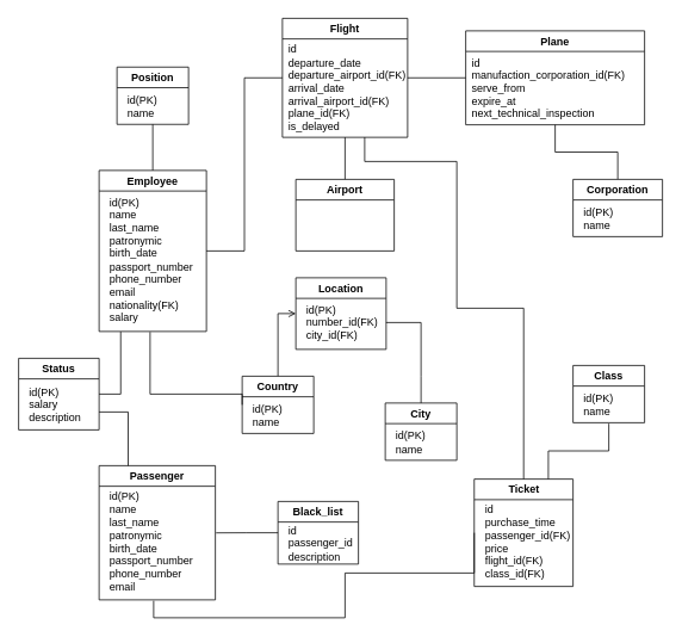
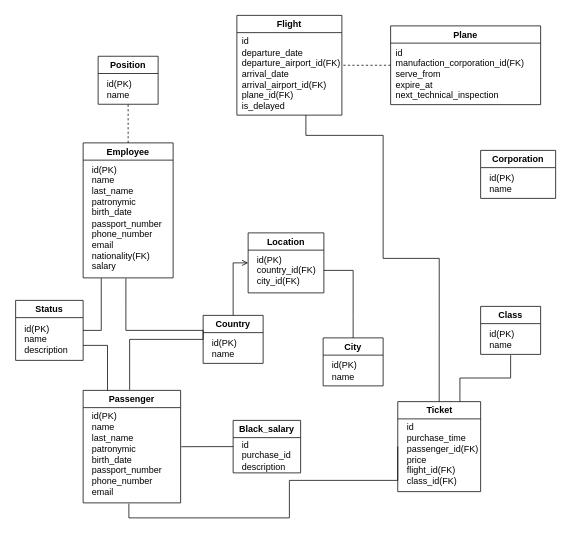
- <mxCell id="21" style="edgeStyle=orthogonalEdgeStyle;rounded=0;orthogonalLoop=1;jettySize=auto;html=1;exitX=0;exitY=0.5;exitDx=0;exitDy=0;entryX=1;entryY=0.5;entryDx=0;entryDy=0;endArrow=none;endFill=0;" edge="1" parent="1" source="22" target="25"><mxGeometry relative="1" as="geometry" /></mxCell>
+ <mxCell id="21" style="edgeStyle=orthogonalEdgeStyle;rounded=0;orthogonalLoop=1;jettySize=auto;html=1;exitX=0;exitY=0.5;exitDx=0;exitDy=0;entryX=1;entryY=0.5;entryDx=0;entryDy=0;endArrow=none;endFill=0;dashed=1;" edge="1" parent="1" source="22" target="25"><mxGeometry relative="1" as="geometry" /></mxCell>
- <mxCell id="2" style="edgeStyle=orthogonalEdgeStyle;rounded=0;orthogonalLoop=1;jettySize=auto;html=1;exitX=0.5;exitY=0;exitDx=0;exitDy=0;entryX=0.5;entryY=1;entryDx=0;entryDy=0;endArrow=none;endFill=0;" edge="1" parent="1" source="3" target="7"><mxGeometry relative="1" as="geometry" /></mxCell>
+ <mxCell id="2" style="edgeStyle=orthogonalEdgeStyle;rounded=0;orthogonalLoop=1;jettySize=auto;html=1;exitX=0.5;exitY=0;exitDx=0;exitDy=0;entryX=0.5;entryY=1;entryDx=0;entryDy=0;endArrow=none;endFill=0;dashed=1;" edge="1" parent="1" source="3" target="7"><mxGeometry relative="1" as="geometry" /></mxCell>
- <mxCell id="33" style="edgeStyle=orthogonalEdgeStyle;rounded=0;orthogonalLoop=1;jettySize=auto;html=1;exitX=0.5;exitY=0;exitDx=0;exitDy=0;entryX=0.5;entryY=1;entryDx=0;entryDy=0;endArrow=none;endFill=0;" edge="1" parent="1" source="34" target="22"><mxGeometry relative="1" as="geometry" /></mxCell>
- <mxCell id="19" style="edgeStyle=orthogonalEdgeStyle;rounded=0;orthogonalLoop=1;jettySize=auto;html=1;exitX=0.5;exitY=0;exitDx=0;exitDy=0;entryX=0.5;entryY=1;entryDx=0;entryDy=0;endArrow=none;endFill=0;" edge="1" parent="1" source="20" target="25"><mxGeometry relative="1" as="geometry" /></mxCell>
- <mxCell id="24" style="edgeStyle=orthogonalEdgeStyle;rounded=0;orthogonalLoop=1;jettySize=auto;html=1;exitX=0;exitY=0.5;exitDx=0;exitDy=0;entryX=1;entryY=0.5;entryDx=0;entryDy=0;endArrow=none;endFill=0;" edge="1" parent="1" source="25" target="3"><mxGeometry relative="1" as="geometry" /></mxCell>
- <mxCell id="20" value="Airport" style="swimlane;whiteSpace=wrap;html=1;" vertex="1" parent="1"><mxGeometry x="330" y="200" width="110" height="80" as="geometry" /></mxCell>
- <mxCell id="18" value="&lt;div&gt;id(PK)&lt;/div&gt;&lt;div&gt;number_id(FK)&lt;/div&gt;&lt;div&gt;city_id(FK)&lt;br&gt;&lt;/div&gt;" style="text;html=1;align=left;verticalAlign=middle;resizable=0;points=[];autosize=1;strokeColor=none;fillColor=none;" vertex="1" parent="17"><mxGeometry x="10" y="20" width="100" height="60" as="geometry" /></mxCell>
+ <mxCell id="18" value="&lt;div&gt;id(PK)&lt;/div&gt;&lt;div&gt;country_id(FK)&lt;/div&gt;&lt;div&gt;city_id(FK)&lt;br&gt;&lt;/div&gt;" style="text;html=1;align=left;verticalAlign=middle;resizable=0;points=[];autosize=1;strokeColor=none;fillColor=none;" vertex="1" parent="17"><mxGeometry x="10" y="20" width="100" height="60" as="geometry" /></mxCell>
- <mxCell id="11" value="&lt;div&gt;id(PK)&lt;/div&gt;&lt;div&gt;salary&lt;/div&gt;&lt;div&gt;description&lt;/div&gt;" style="text;html=1;align=left;verticalAlign=middle;resizable=0;points=[];autosize=1;strokeColor=none;fillColor=none;" vertex="1" parent="10"><mxGeometry x="10" y="22" width="80" height="60" as="geometry" /></mxCell>
+ <mxCell id="11" value="&lt;div&gt;id(PK)&lt;/div&gt;&lt;div&gt;name&lt;/div&gt;&lt;div&gt;description&lt;/div&gt;" style="text;html=1;align=left;verticalAlign=middle;resizable=0;points=[];autosize=1;strokeColor=none;fillColor=none;" vertex="1" parent="10"><mxGeometry x="10" y="22" width="80" height="60" as="geometry" /></mxCell>
+ <mxCell id="38" style="edgeStyle=orthogonalEdgeStyle;rounded=0;orthogonalLoop=1;jettySize=auto;html=1;exitX=0;exitY=0.5;exitDx=0;exitDy=0;entryX=0.477;entryY=-0.005;entryDx=0;entryDy=0;entryPerimeter=0;endArrow=none;endFill=0;" edge="1" parent="1" source="15" target="5"><mxGeometry relative="1" as="geometry" /></mxCell>
- <mxCell id="27" value="Black_list" style="swimlane;whiteSpace=wrap;html=1;" vertex="1" parent="1"><mxGeometry x="310" y="560" width="90" height="70" as="geometry" /></mxCell>
+ <mxCell id="27" value="Black_salary" style="swimlane;whiteSpace=wrap;html=1;" vertex="1" parent="1"><mxGeometry x="310" y="560" width="90" height="70" as="geometry" /></mxCell>
- <mxCell id="28" value="&lt;div&gt;id&lt;/div&gt;&lt;div&gt;passenger_id&lt;/div&gt;&lt;div&gt;description&lt;/div&gt;" style="text;html=1;align=left;verticalAlign=middle;resizable=0;points=[];autosize=1;strokeColor=none;fillColor=none;" vertex="1" parent="27"><mxGeometry x="10" y="17" width="100" height="60" as="geometry" /></mxCell>
+ <mxCell id="28" value="&lt;div&gt;id&lt;/div&gt;&lt;div&gt;purchase_id&lt;/div&gt;&lt;div&gt;description&lt;/div&gt;" style="text;html=1;align=left;verticalAlign=middle;resizable=0;points=[];autosize=1;strokeColor=none;fillColor=none;" vertex="1" parent="27"><mxGeometry x="10" y="17" width="100" height="60" as="geometry" /></mxCell>
